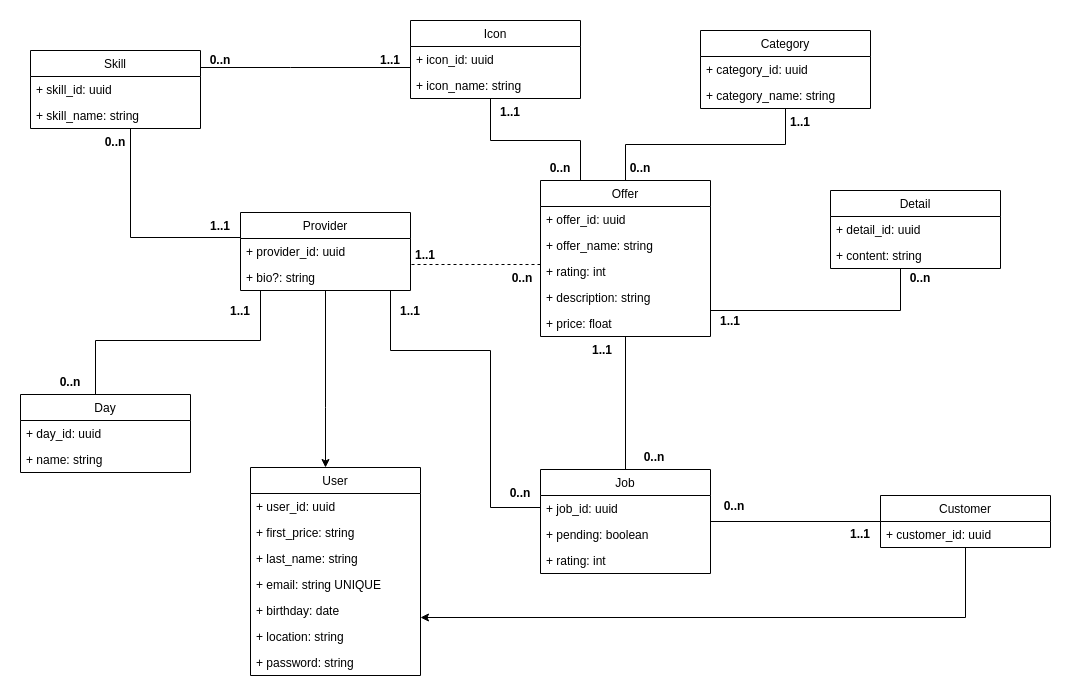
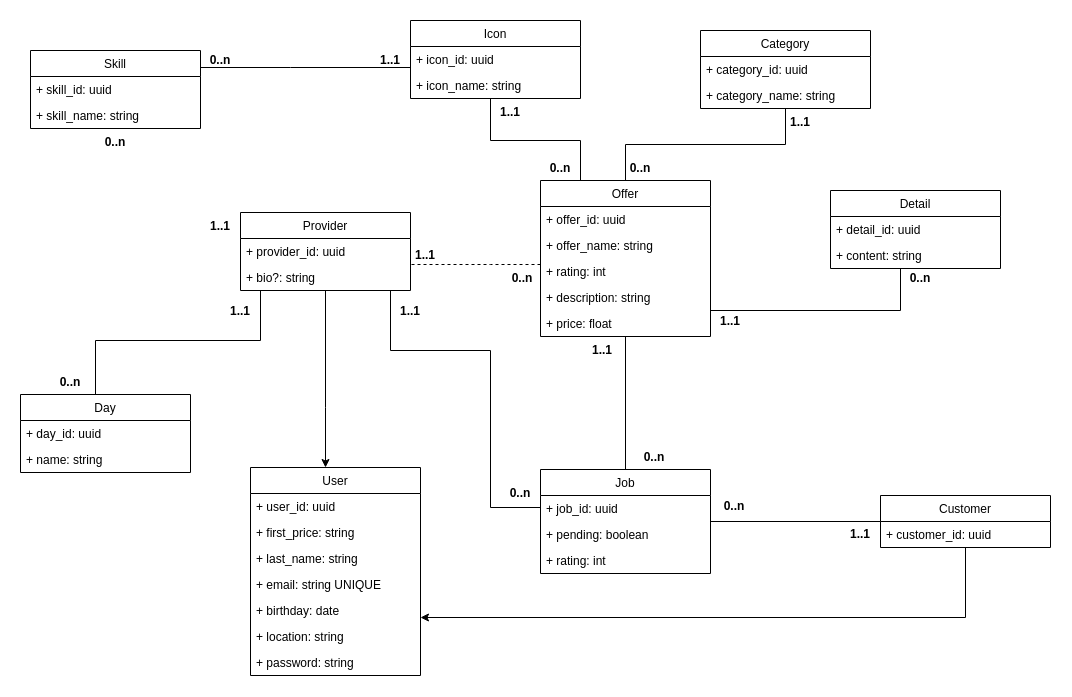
- <mxCell id="3" style="edgeStyle=orthogonalEdgeStyle;rounded=0;orthogonalLoop=1;jettySize=auto;html=1;endArrow=none;endFill=0;" parent="1" source="5" target="24" edge="1"><mxGeometry relative="1" as="geometry"><Array as="points"><mxPoint x="130" y="237" /></Array></mxGeometry></mxCell>
